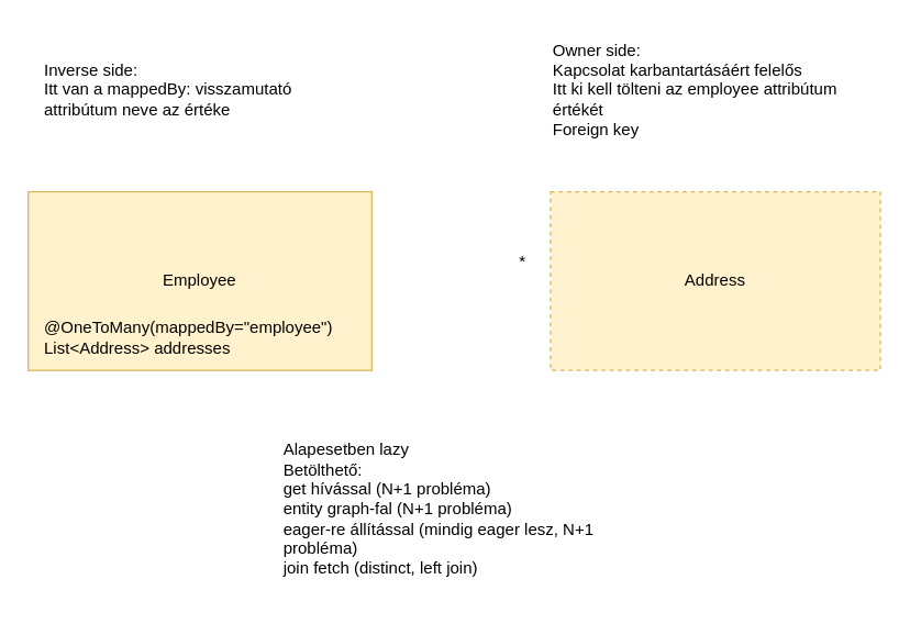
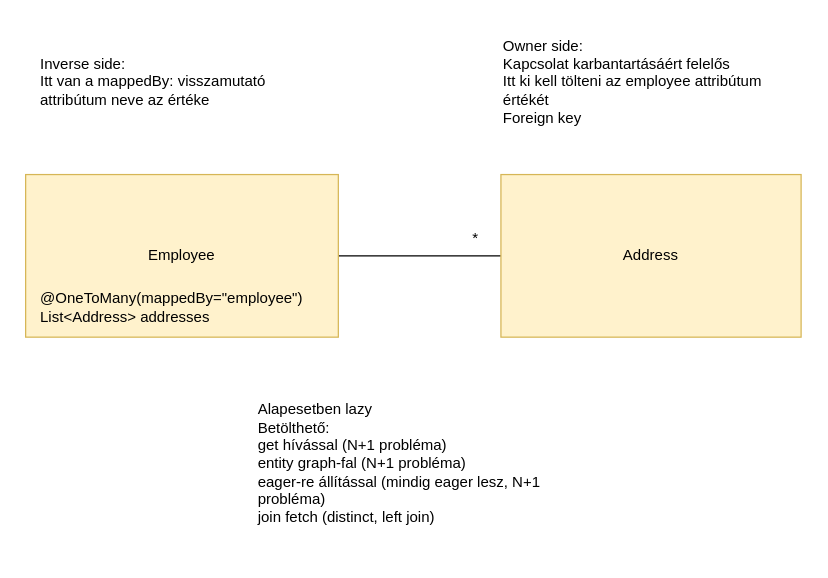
+ <mxCell id="2" style="edgeStyle=orthogonalEdgeStyle;rounded=0;orthogonalLoop=1;jettySize=auto;html=1;exitX=1;exitY=0.5;exitDx=0;exitDy=0;entryX=0;entryY=0.5;entryDx=0;entryDy=0;endArrow=none;endFill=0;" edge="1" parent="1" source="3" target="4"><mxGeometry relative="1" as="geometry" /></mxCell>
- <mxCell id="4" value="Address" style="rounded=0;whiteSpace=wrap;html=1;fillColor=#fff2cc;strokeColor=#d6b656;dashed=1;" vertex="1" parent="1"><mxGeometry x="400" y="139" width="240" height="130" as="geometry" /></mxCell>
+ <mxCell id="4" value="Address" style="rounded=0;whiteSpace=wrap;html=1;fillColor=#fff2cc;strokeColor=#d6b656;" vertex="1" parent="1"><mxGeometry x="400" y="139" width="240" height="130" as="geometry" /></mxCell>
